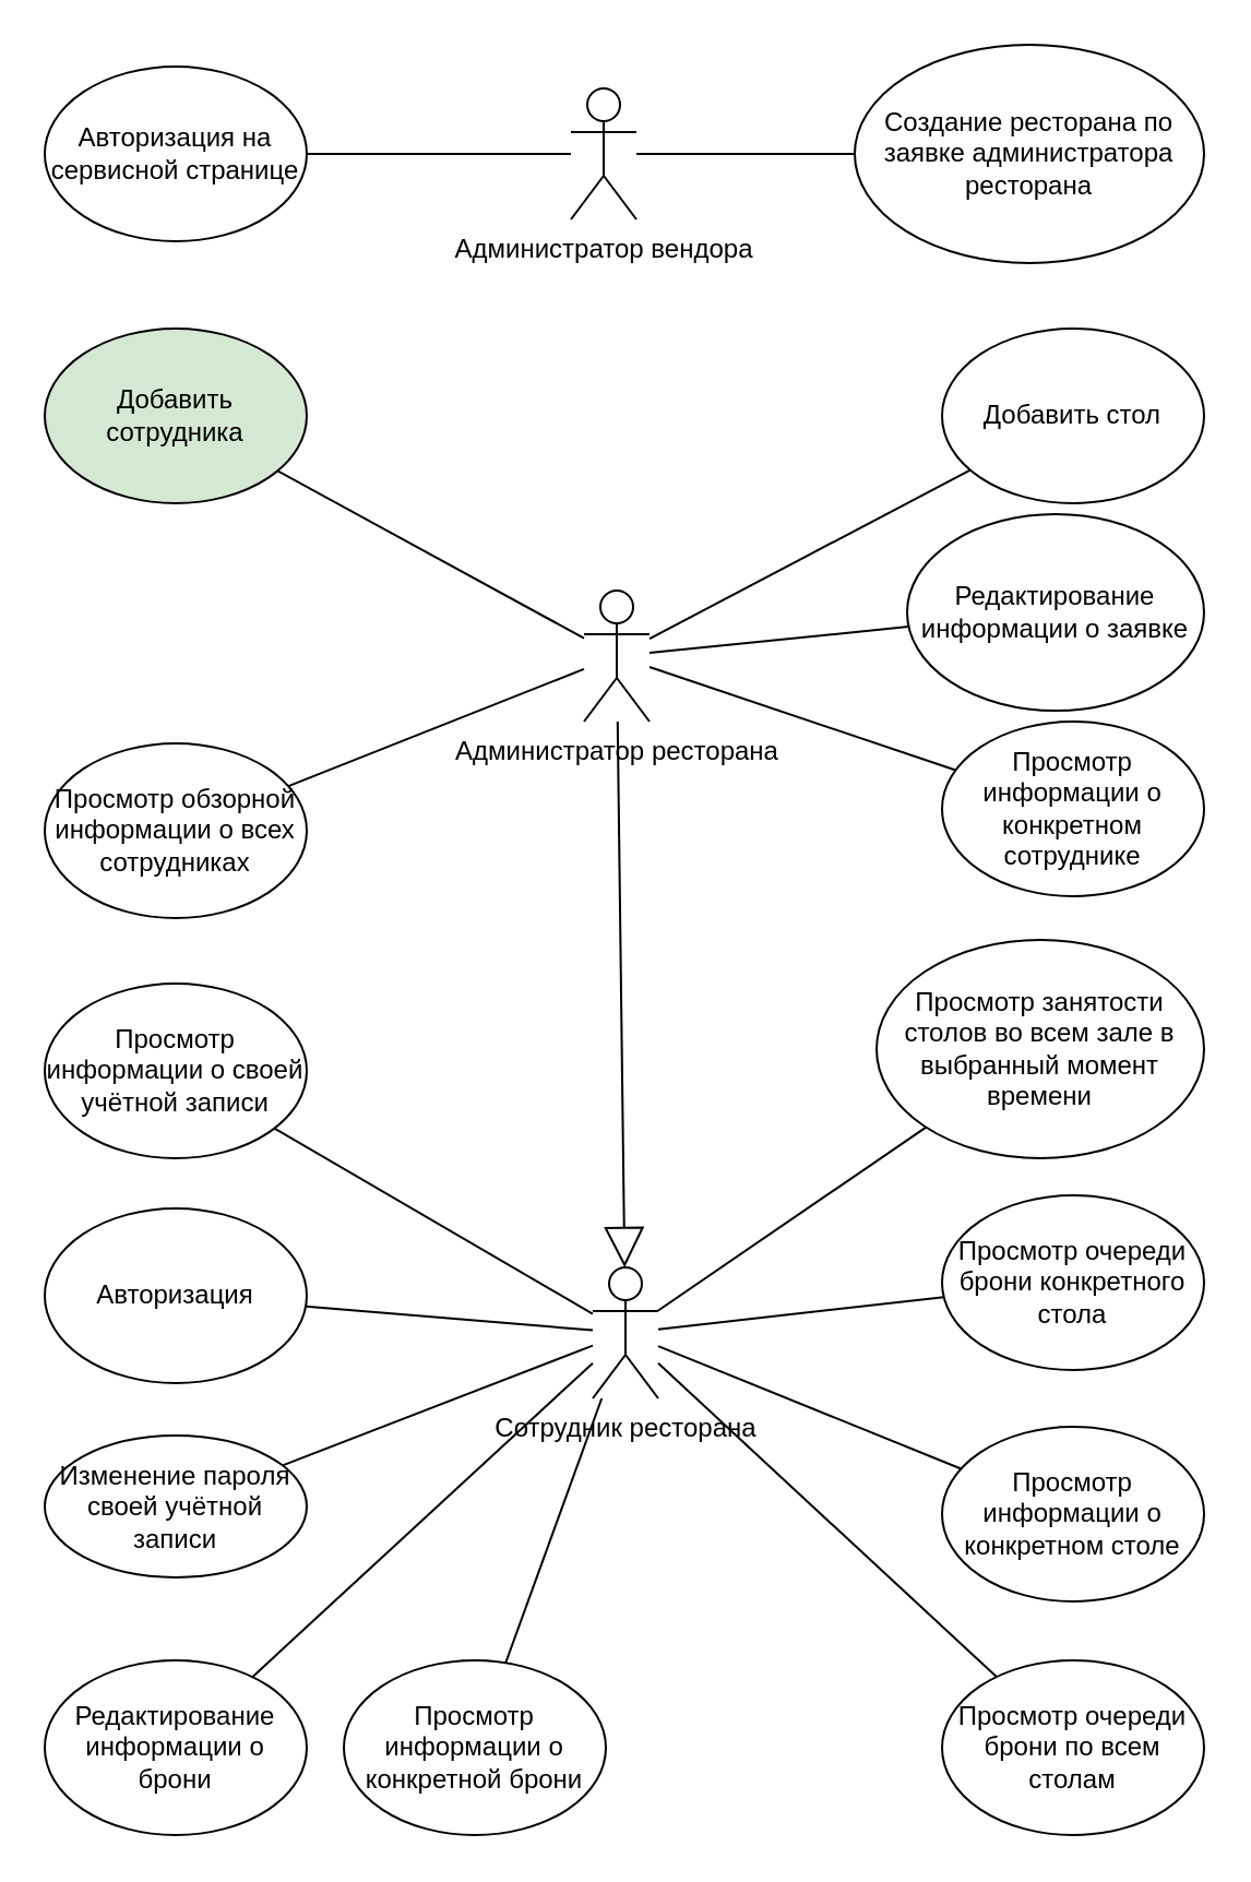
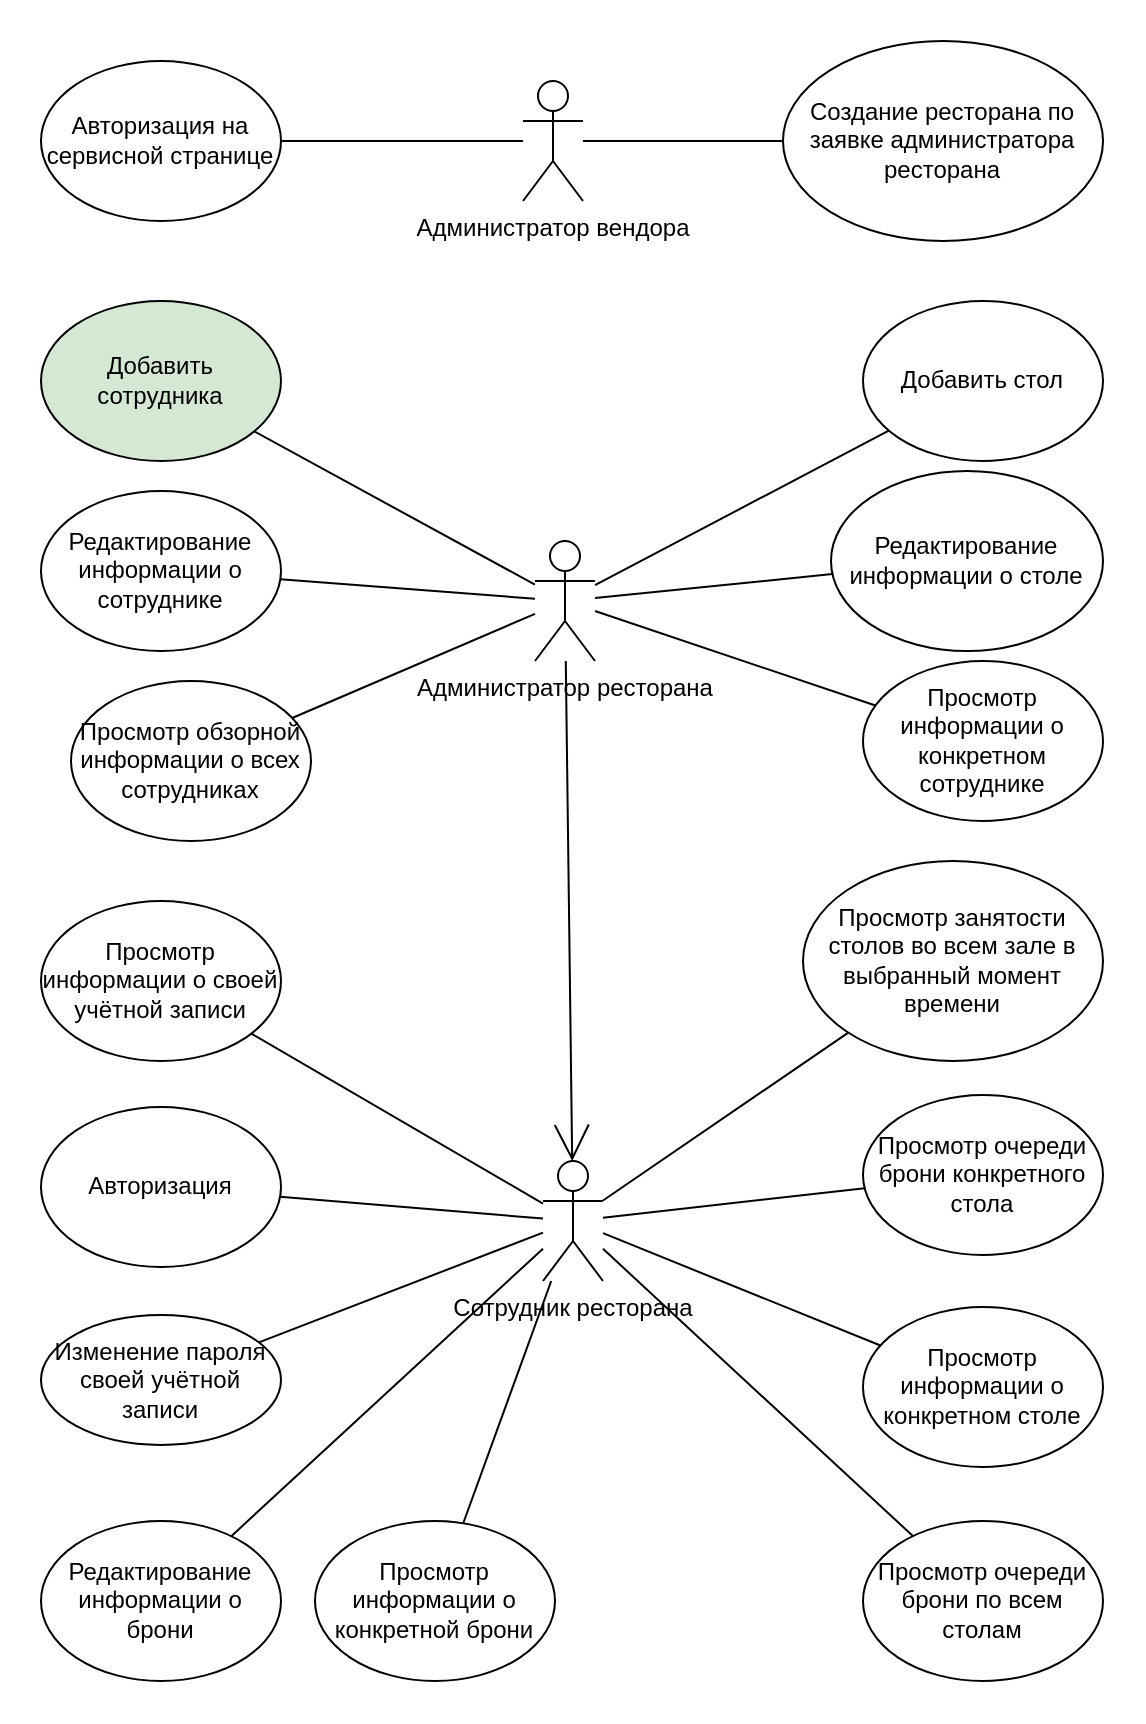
- <mxCell id="9" value="Редактирование информации о заявке" style="ellipse;whiteSpace=wrap;html=1;" vertex="1" parent="1"><mxGeometry x="415" y="235" width="136" height="90" as="geometry" /></mxCell>
+ <mxCell id="9" value="Редактирование информации о столе" style="ellipse;whiteSpace=wrap;html=1;" vertex="1" parent="1"><mxGeometry x="415" y="235" width="136" height="90" as="geometry" /></mxCell>
+ <mxCell id="10" value="Редактирование информации о сотруднике" style="ellipse;whiteSpace=wrap;html=1;" vertex="1" parent="1"><mxGeometry x="20" y="245" width="120" height="80" as="geometry" /></mxCell>
+ <mxCell id="19" value="" style="endArrow=none;html=1;rounded=0;" edge="1" parent="1" source="10" target="7"><mxGeometry width="50" height="50" relative="1" as="geometry"><mxPoint x="269" y="390" as="sourcePoint" /><mxPoint x="319" y="340" as="targetPoint" /></mxGeometry></mxCell>
- <mxCell id="13" value="Просмотр обзорной информации о всех сотрудниках" style="ellipse;whiteSpace=wrap;html=1;" vertex="1" parent="1"><mxGeometry x="20" y="340" width="120" height="80" as="geometry" /></mxCell>
+ <mxCell id="13" value="Просмотр обзорной информации о всех сотрудниках" style="ellipse;whiteSpace=wrap;html=1;" vertex="1" parent="1"><mxGeometry x="35" y="340" width="120" height="80" as="geometry" /></mxCell>
- <mxCell id="39" value="" style="endArrow=block;endSize=16;endFill=0;html=1;rounded=0;" edge="1" parent="1" source="7" target="20"><mxGeometry width="160" relative="1" as="geometry"><mxPoint x="160" y="490" as="sourcePoint" /><mxPoint x="320" y="490" as="targetPoint" /></mxGeometry></mxCell>
+ <mxCell id="39" value="" style="endArrow=open;endSize=16;endFill=0;html=1;rounded=0;" edge="1" parent="1" source="7" target="20"><mxGeometry width="160" relative="1" as="geometry"><mxPoint x="160" y="490" as="sourcePoint" /><mxPoint x="320" y="490" as="targetPoint" /></mxGeometry></mxCell>
